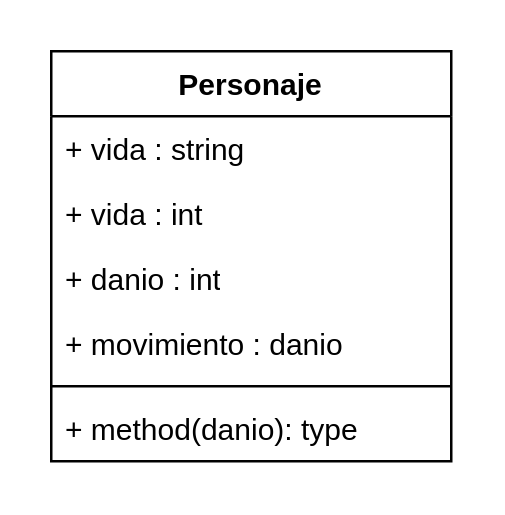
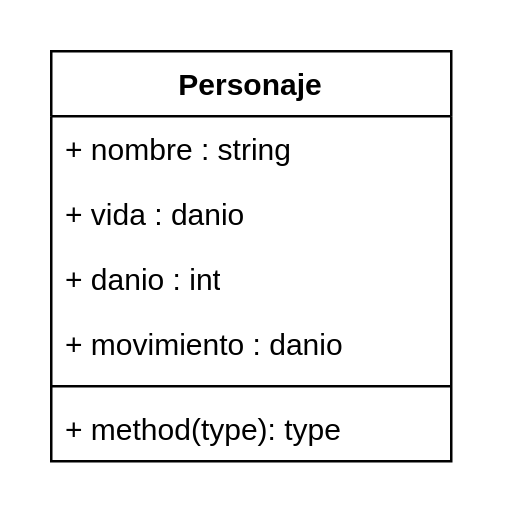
- <mxCell id="3" value="+ vida : string " style="text;strokeColor=none;fillColor=none;align=left;verticalAlign=top;spacingLeft=4;spacingRight=4;overflow=hidden;rotatable=0;points=[[0,0.5],[1,0.5]];portConstraint=eastwest;whiteSpace=wrap;html=1;" vertex="1" parent="2"><mxGeometry y="26" width="160" height="26" as="geometry" /></mxCell>
+ <mxCell id="3" value="+ nombre : string " style="text;strokeColor=none;fillColor=none;align=left;verticalAlign=top;spacingLeft=4;spacingRight=4;overflow=hidden;rotatable=0;points=[[0,0.5],[1,0.5]];portConstraint=eastwest;whiteSpace=wrap;html=1;" vertex="1" parent="2"><mxGeometry y="26" width="160" height="26" as="geometry" /></mxCell>
- <mxCell id="4" value="+ vida : int" style="text;strokeColor=none;fillColor=none;align=left;verticalAlign=top;spacingLeft=4;spacingRight=4;overflow=hidden;rotatable=0;points=[[0,0.5],[1,0.5]];portConstraint=eastwest;whiteSpace=wrap;html=1;" vertex="1" parent="2"><mxGeometry y="52" width="160" height="26" as="geometry" /></mxCell>
+ <mxCell id="4" value="+ vida : danio" style="text;strokeColor=none;fillColor=none;align=left;verticalAlign=top;spacingLeft=4;spacingRight=4;overflow=hidden;rotatable=0;points=[[0,0.5],[1,0.5]];portConstraint=eastwest;whiteSpace=wrap;html=1;" vertex="1" parent="2"><mxGeometry y="52" width="160" height="26" as="geometry" /></mxCell>
- <mxCell id="8" value="+ method(danio): type" style="text;strokeColor=none;fillColor=none;align=left;verticalAlign=top;spacingLeft=4;spacingRight=4;overflow=hidden;rotatable=0;points=[[0,0.5],[1,0.5]];portConstraint=eastwest;whiteSpace=wrap;html=1;" vertex="1" parent="2"><mxGeometry y="138" width="160" height="26" as="geometry" /></mxCell>
+ <mxCell id="8" value="+ method(type): type" style="text;strokeColor=none;fillColor=none;align=left;verticalAlign=top;spacingLeft=4;spacingRight=4;overflow=hidden;rotatable=0;points=[[0,0.5],[1,0.5]];portConstraint=eastwest;whiteSpace=wrap;html=1;" vertex="1" parent="2"><mxGeometry y="138" width="160" height="26" as="geometry" /></mxCell>
